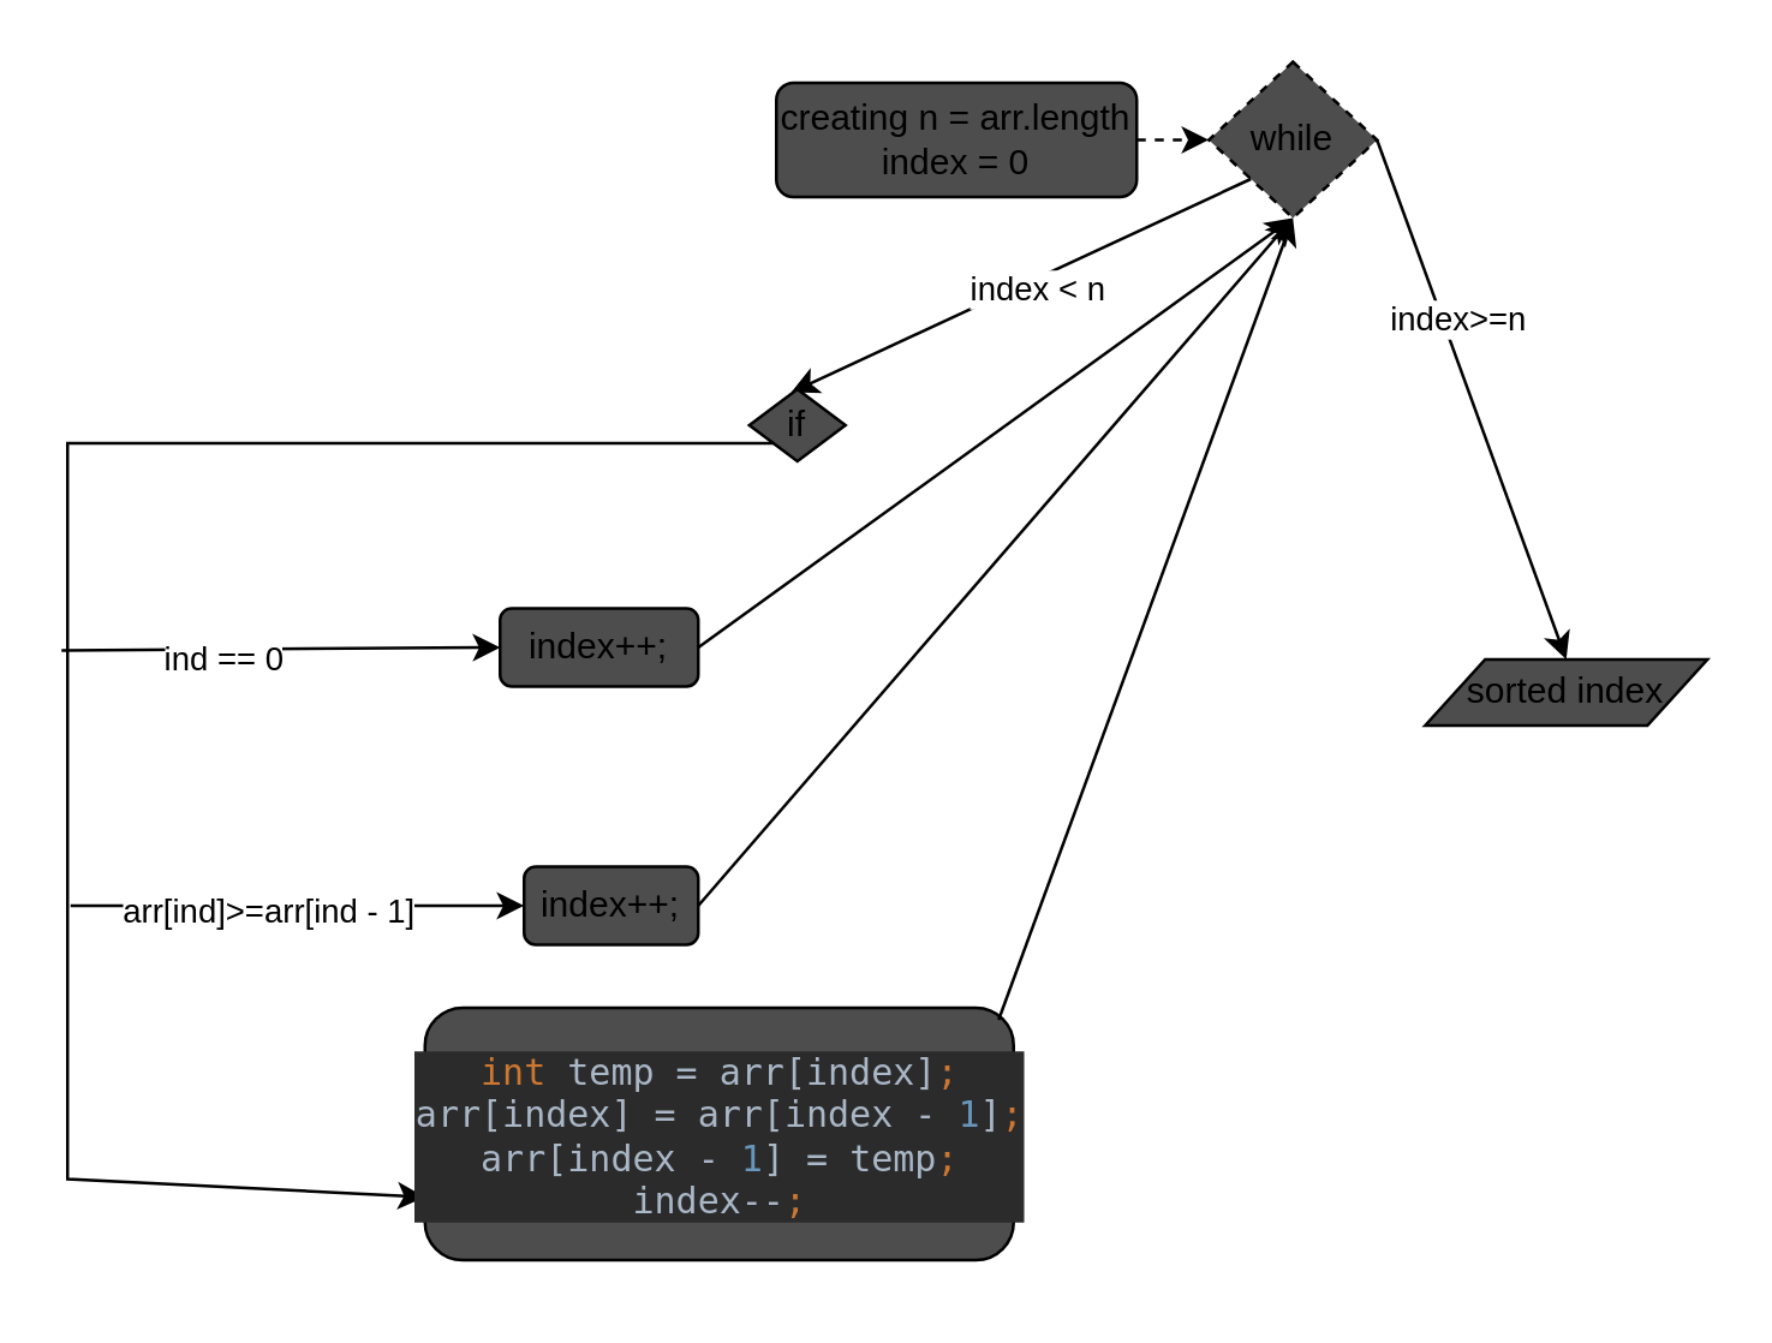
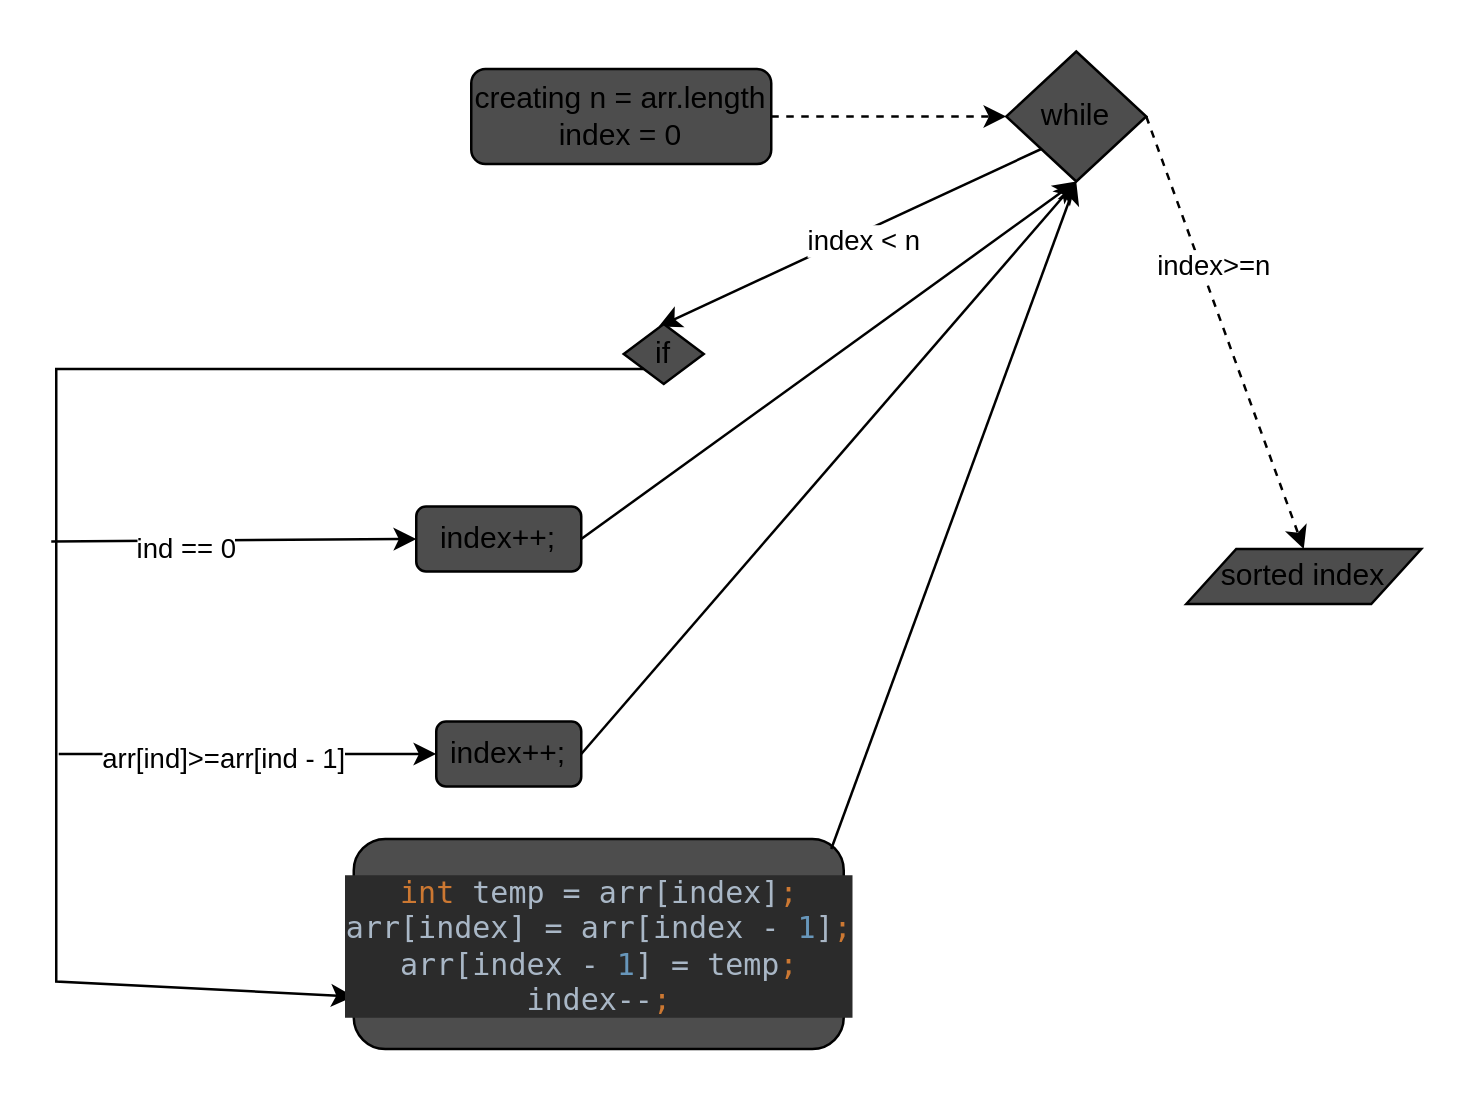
- <mxCell id="2" value="creating n = arr.length index = 0" style="rounded=1;whiteSpace=wrap;html=1;fillColor=#4D4D4D;" parent="1" vertex="1"><mxGeometry x="258" y="27" width="120" height="38" as="geometry" /></mxCell>
+ <mxCell id="2" value="creating n = arr.length index = 0" style="rounded=1;whiteSpace=wrap;html=1;fillColor=#4D4D4D;" parent="1" vertex="1"><mxGeometry x="188" y="27" width="120" height="38" as="geometry" /></mxCell>
- <mxCell id="3" value="while" style="rhombus;whiteSpace=wrap;html=1;fillColor=#4D4D4D;dashed=1;" parent="1" vertex="1"><mxGeometry x="402" y="20" width="56" height="52" as="geometry" /></mxCell>
+ <mxCell id="3" value="while" style="rhombus;whiteSpace=wrap;html=1;fillColor=#4D4D4D;" parent="1" vertex="1"><mxGeometry x="402" y="20" width="56" height="52" as="geometry" /></mxCell>
- <mxCell id="20" value="" style="endArrow=classic;html=1;rounded=0;exitX=1;exitY=0.5;exitDx=0;exitDy=0;entryX=0.5;entryY=0;entryDx=0;entryDy=0;" parent="1" source="3" target="22" edge="1"><mxGeometry width="50" height="50" relative="1" as="geometry"><mxPoint x="369" y="219" as="sourcePoint" /><mxPoint x="511" y="188" as="targetPoint" /><Array as="points" /></mxGeometry></mxCell>
+ <mxCell id="20" value="" style="endArrow=classic;html=1;rounded=0;exitX=1;exitY=0.5;exitDx=0;exitDy=0;entryX=0.5;entryY=0;entryDx=0;entryDy=0;dashed=1;" parent="1" source="3" target="22" edge="1"><mxGeometry width="50" height="50" relative="1" as="geometry"><mxPoint x="369" y="219" as="sourcePoint" /><mxPoint x="511" y="188" as="targetPoint" /><Array as="points" /></mxGeometry></mxCell>
